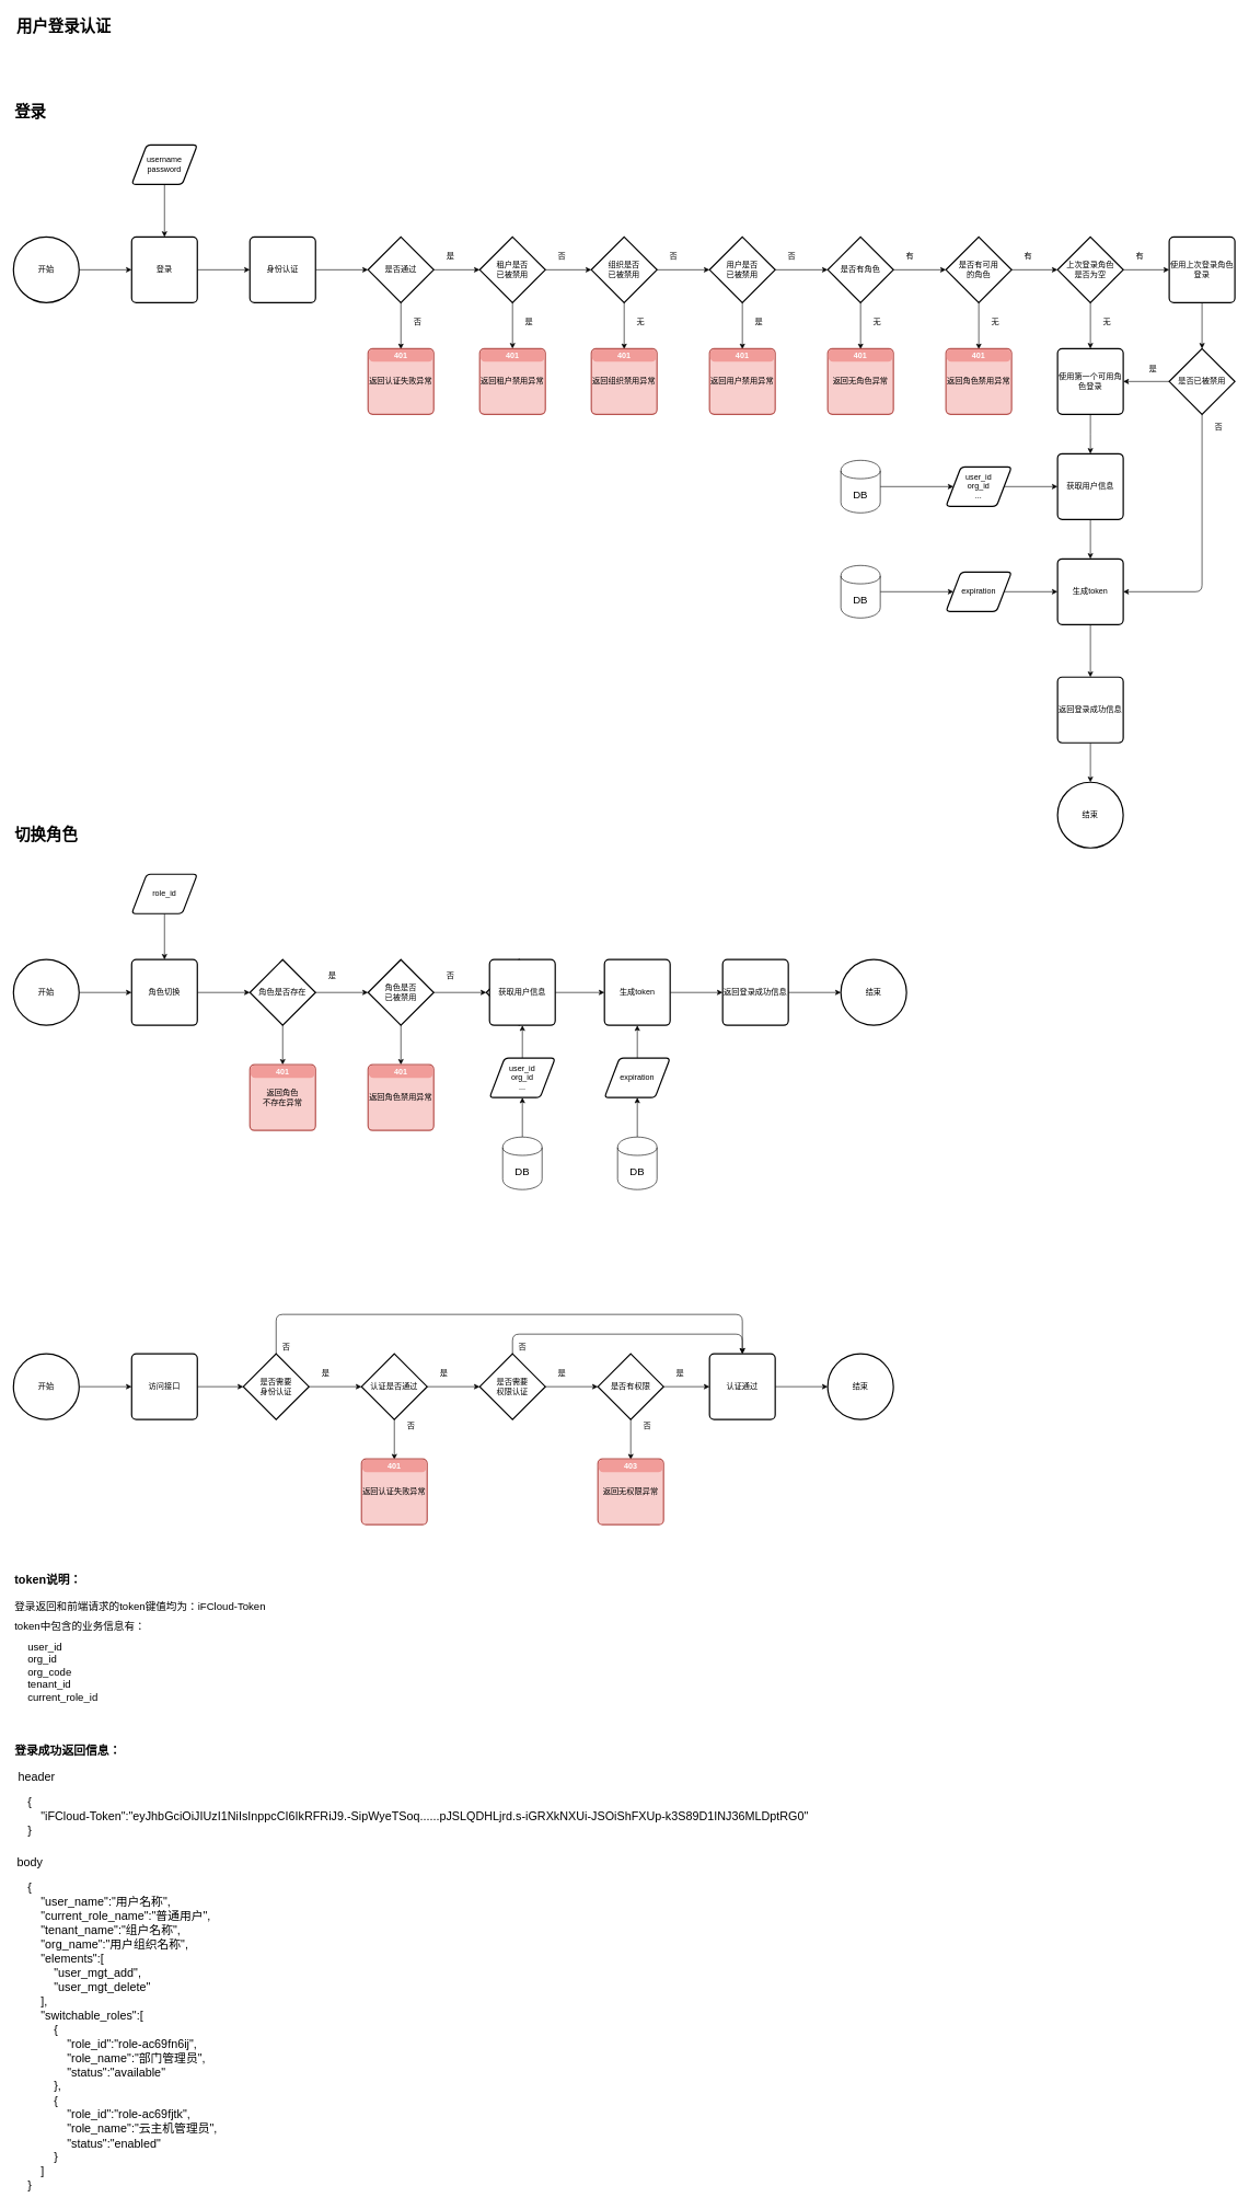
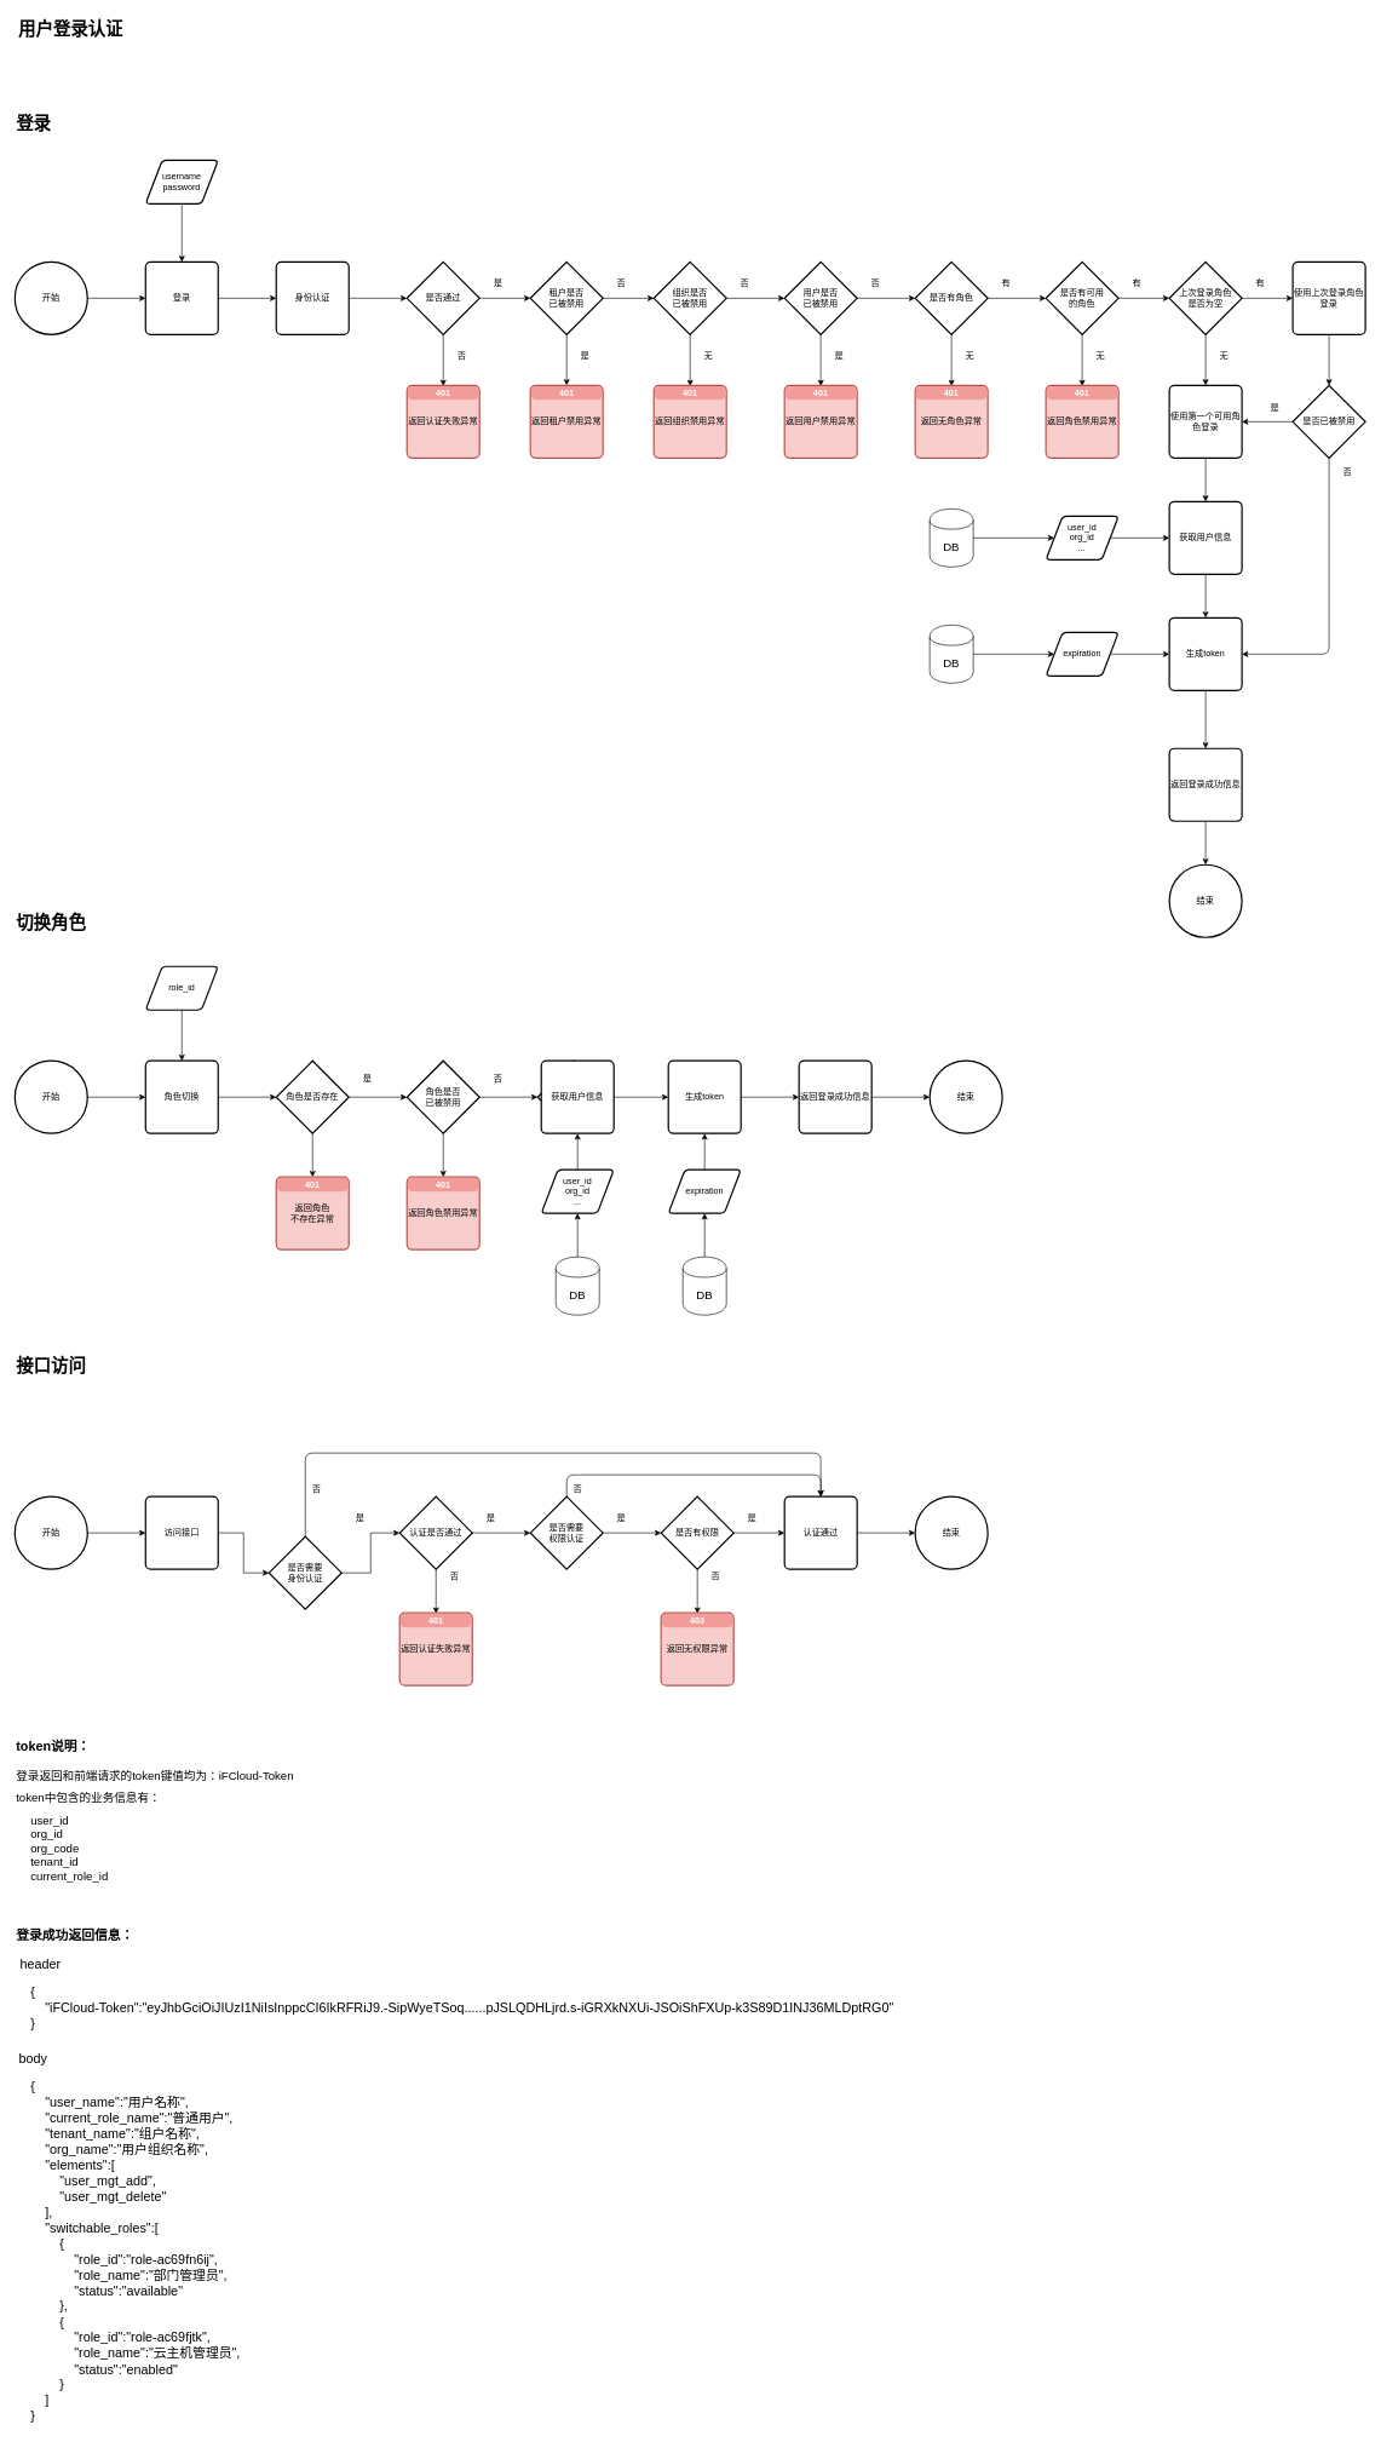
+ <mxCell id="95" value="接口访问" style="text;strokeColor=none;fillColor=none;html=1;fontSize=24;fontStyle=1;verticalAlign=middle;align=left;" parent="1" vertex="1"><mxGeometry x="20" y="1860" width="100" height="40" as="geometry" /></mxCell>
- <mxCell id="98" value="是否需要&lt;br&gt;身份认证" style="strokeWidth=2;html=1;shape=mxgraph.flowchart.decision;whiteSpace=wrap;fontSize=12;align=center;" parent="1" vertex="1"><mxGeometry x="370" y="2060" width="100" height="100" as="geometry" /></mxCell>
+ <mxCell id="98" value="是否需要&lt;br&gt;身份认证" style="strokeWidth=2;html=1;shape=mxgraph.flowchart.decision;whiteSpace=wrap;fontSize=12;align=center;" parent="1" vertex="1"><mxGeometry x="370" y="2115" width="100" height="100" as="geometry" /></mxCell>
